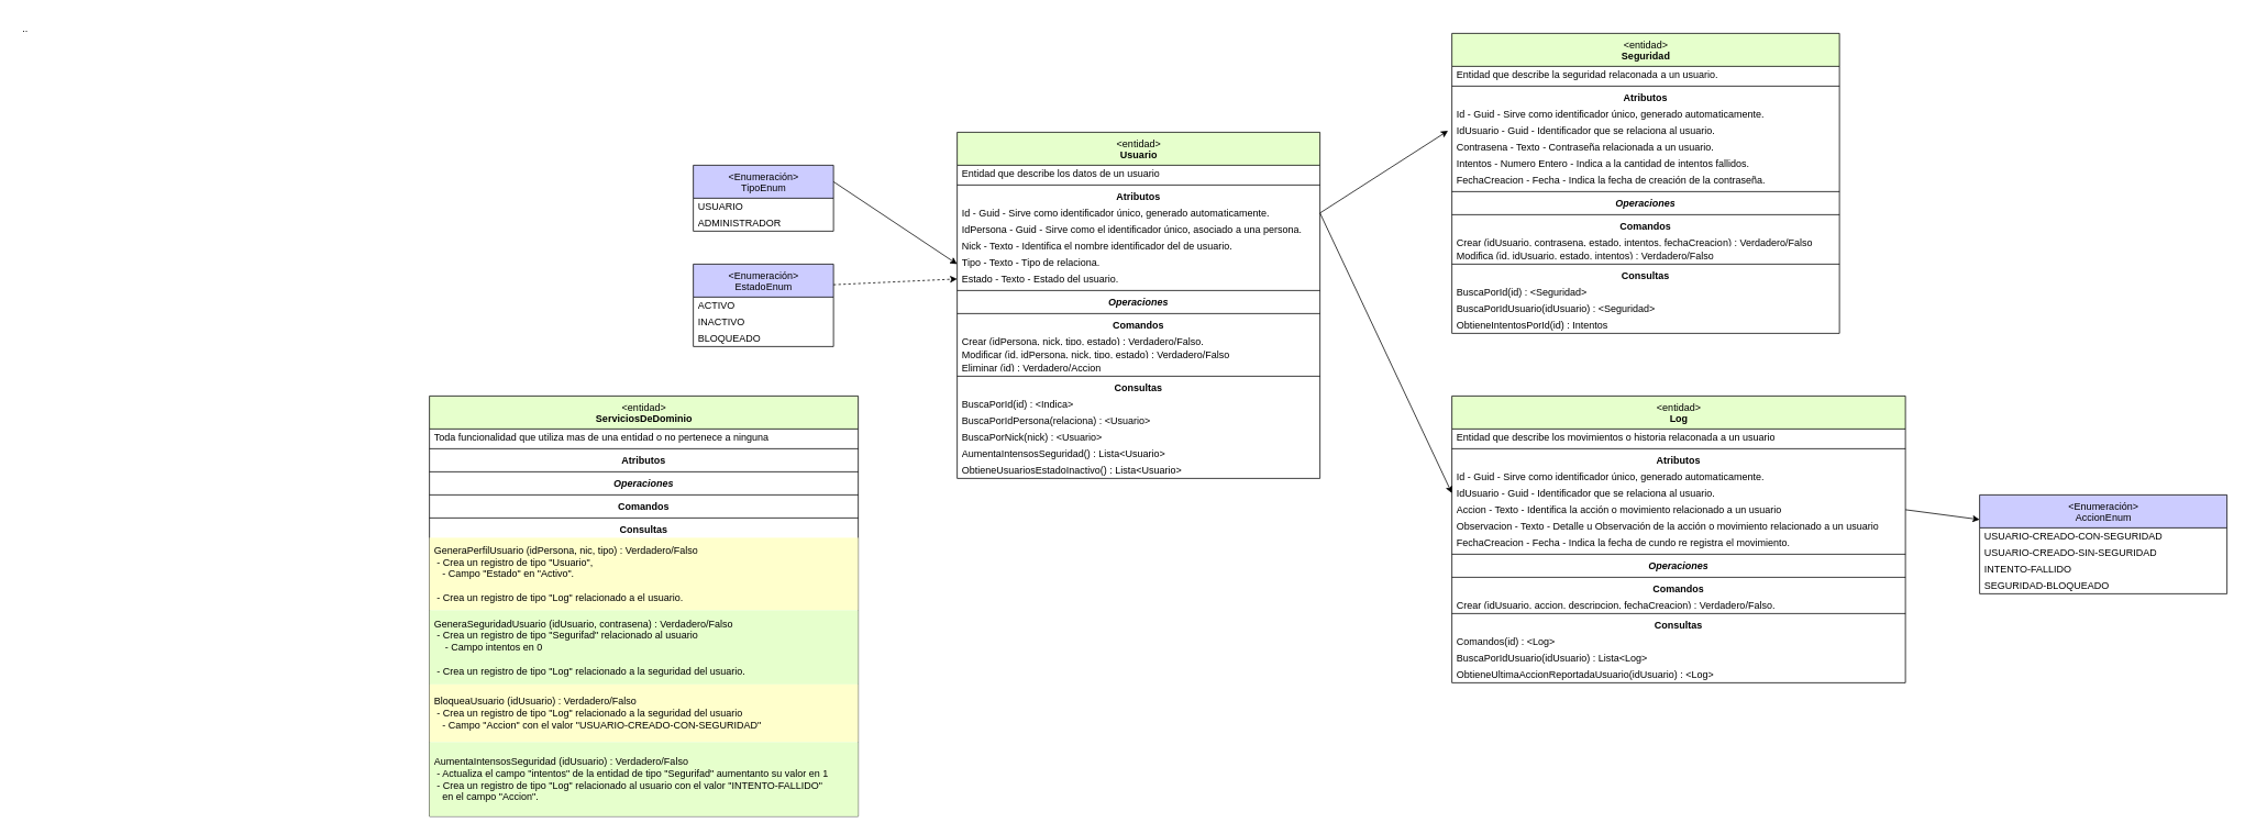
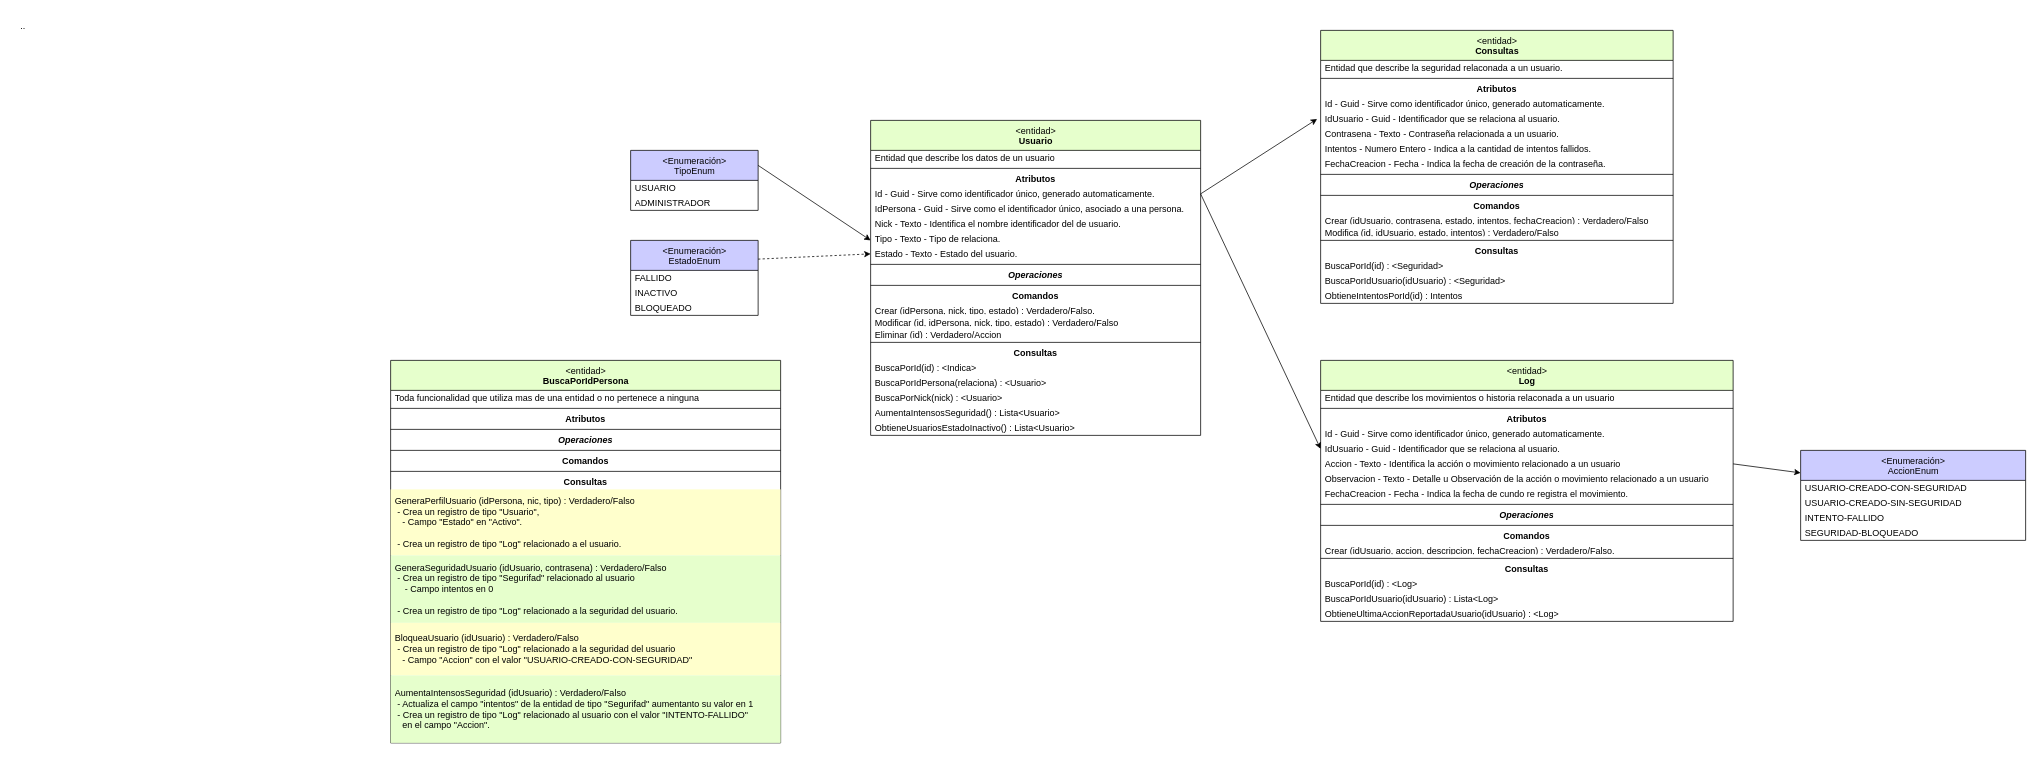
- <mxCell id="35" value="&amp;lt;entidad&amp;gt;&lt;br&gt;&lt;b&gt;Seguridad&lt;/b&gt;" style="swimlane;fontStyle=0;align=center;verticalAlign=top;childLayout=stackLayout;horizontal=1;startSize=40;horizontalStack=0;resizeParent=1;resizeParentMax=0;resizeLast=0;collapsible=0;marginBottom=0;html=1;fillColor=#E6FFCC;" parent="1" vertex="1"><mxGeometry x="1760" y="40" width="470" height="364" as="geometry" /></mxCell>
+ <mxCell id="35" value="&amp;lt;entidad&amp;gt;&lt;br&gt;&lt;b&gt;Consultas&lt;/b&gt;" style="swimlane;fontStyle=0;align=center;verticalAlign=top;childLayout=stackLayout;horizontal=1;startSize=40;horizontalStack=0;resizeParent=1;resizeParentMax=0;resizeLast=0;collapsible=0;marginBottom=0;html=1;fillColor=#E6FFCC;" parent="1" vertex="1"><mxGeometry x="1760" y="40" width="470" height="364" as="geometry" /></mxCell>
- <mxCell id="31" value="ACTIVO" style="text;html=1;strokeColor=none;fillColor=none;align=left;verticalAlign=middle;spacingLeft=4;spacingRight=4;overflow=hidden;rotatable=0;points=[[0,0.5],[1,0.5]];portConstraint=eastwest;" parent="30" vertex="1"><mxGeometry y="40" width="170" height="20" as="geometry" /></mxCell>
+ <mxCell id="31" value="FALLIDO" style="text;html=1;strokeColor=none;fillColor=none;align=left;verticalAlign=middle;spacingLeft=4;spacingRight=4;overflow=hidden;rotatable=0;points=[[0,0.5],[1,0.5]];portConstraint=eastwest;" parent="30" vertex="1"><mxGeometry y="40" width="170" height="20" as="geometry" /></mxCell>
- <mxCell id="56" value="&amp;lt;entidad&amp;gt;&lt;br&gt;&lt;b&gt;ServiciosDeDominio&lt;/b&gt;" style="swimlane;fontStyle=0;align=center;verticalAlign=top;childLayout=stackLayout;horizontal=1;startSize=40;horizontalStack=0;resizeParent=1;resizeParentMax=0;resizeLast=0;collapsible=0;marginBottom=0;html=1;fillColor=#E6FFCC;" parent="1" vertex="1"><mxGeometry x="520" y="480" width="520" height="510" as="geometry" /></mxCell>
+ <mxCell id="56" value="&amp;lt;entidad&amp;gt;&lt;br&gt;&lt;b&gt;BuscaPorIdPersona&lt;/b&gt;" style="swimlane;fontStyle=0;align=center;verticalAlign=top;childLayout=stackLayout;horizontal=1;startSize=40;horizontalStack=0;resizeParent=1;resizeParentMax=0;resizeLast=0;collapsible=0;marginBottom=0;html=1;fillColor=#E6FFCC;" parent="1" vertex="1"><mxGeometry x="520" y="480" width="520" height="510" as="geometry" /></mxCell>
- <mxCell id="86" value="Comandos(id) : &amp;lt;Log&amp;gt;" style="text;html=1;strokeColor=none;fillColor=none;align=left;verticalAlign=middle;spacingLeft=4;spacingRight=4;overflow=hidden;rotatable=0;points=[[0,0.5],[1,0.5]];portConstraint=eastwest;" parent="70" vertex="1"><mxGeometry y="288" width="550" height="20" as="geometry" /></mxCell>
+ <mxCell id="86" value="BuscaPorId(id) : &amp;lt;Log&amp;gt;" style="text;html=1;strokeColor=none;fillColor=none;align=left;verticalAlign=middle;spacingLeft=4;spacingRight=4;overflow=hidden;rotatable=0;points=[[0,0.5],[1,0.5]];portConstraint=eastwest;" parent="70" vertex="1"><mxGeometry y="288" width="550" height="20" as="geometry" /></mxCell>
